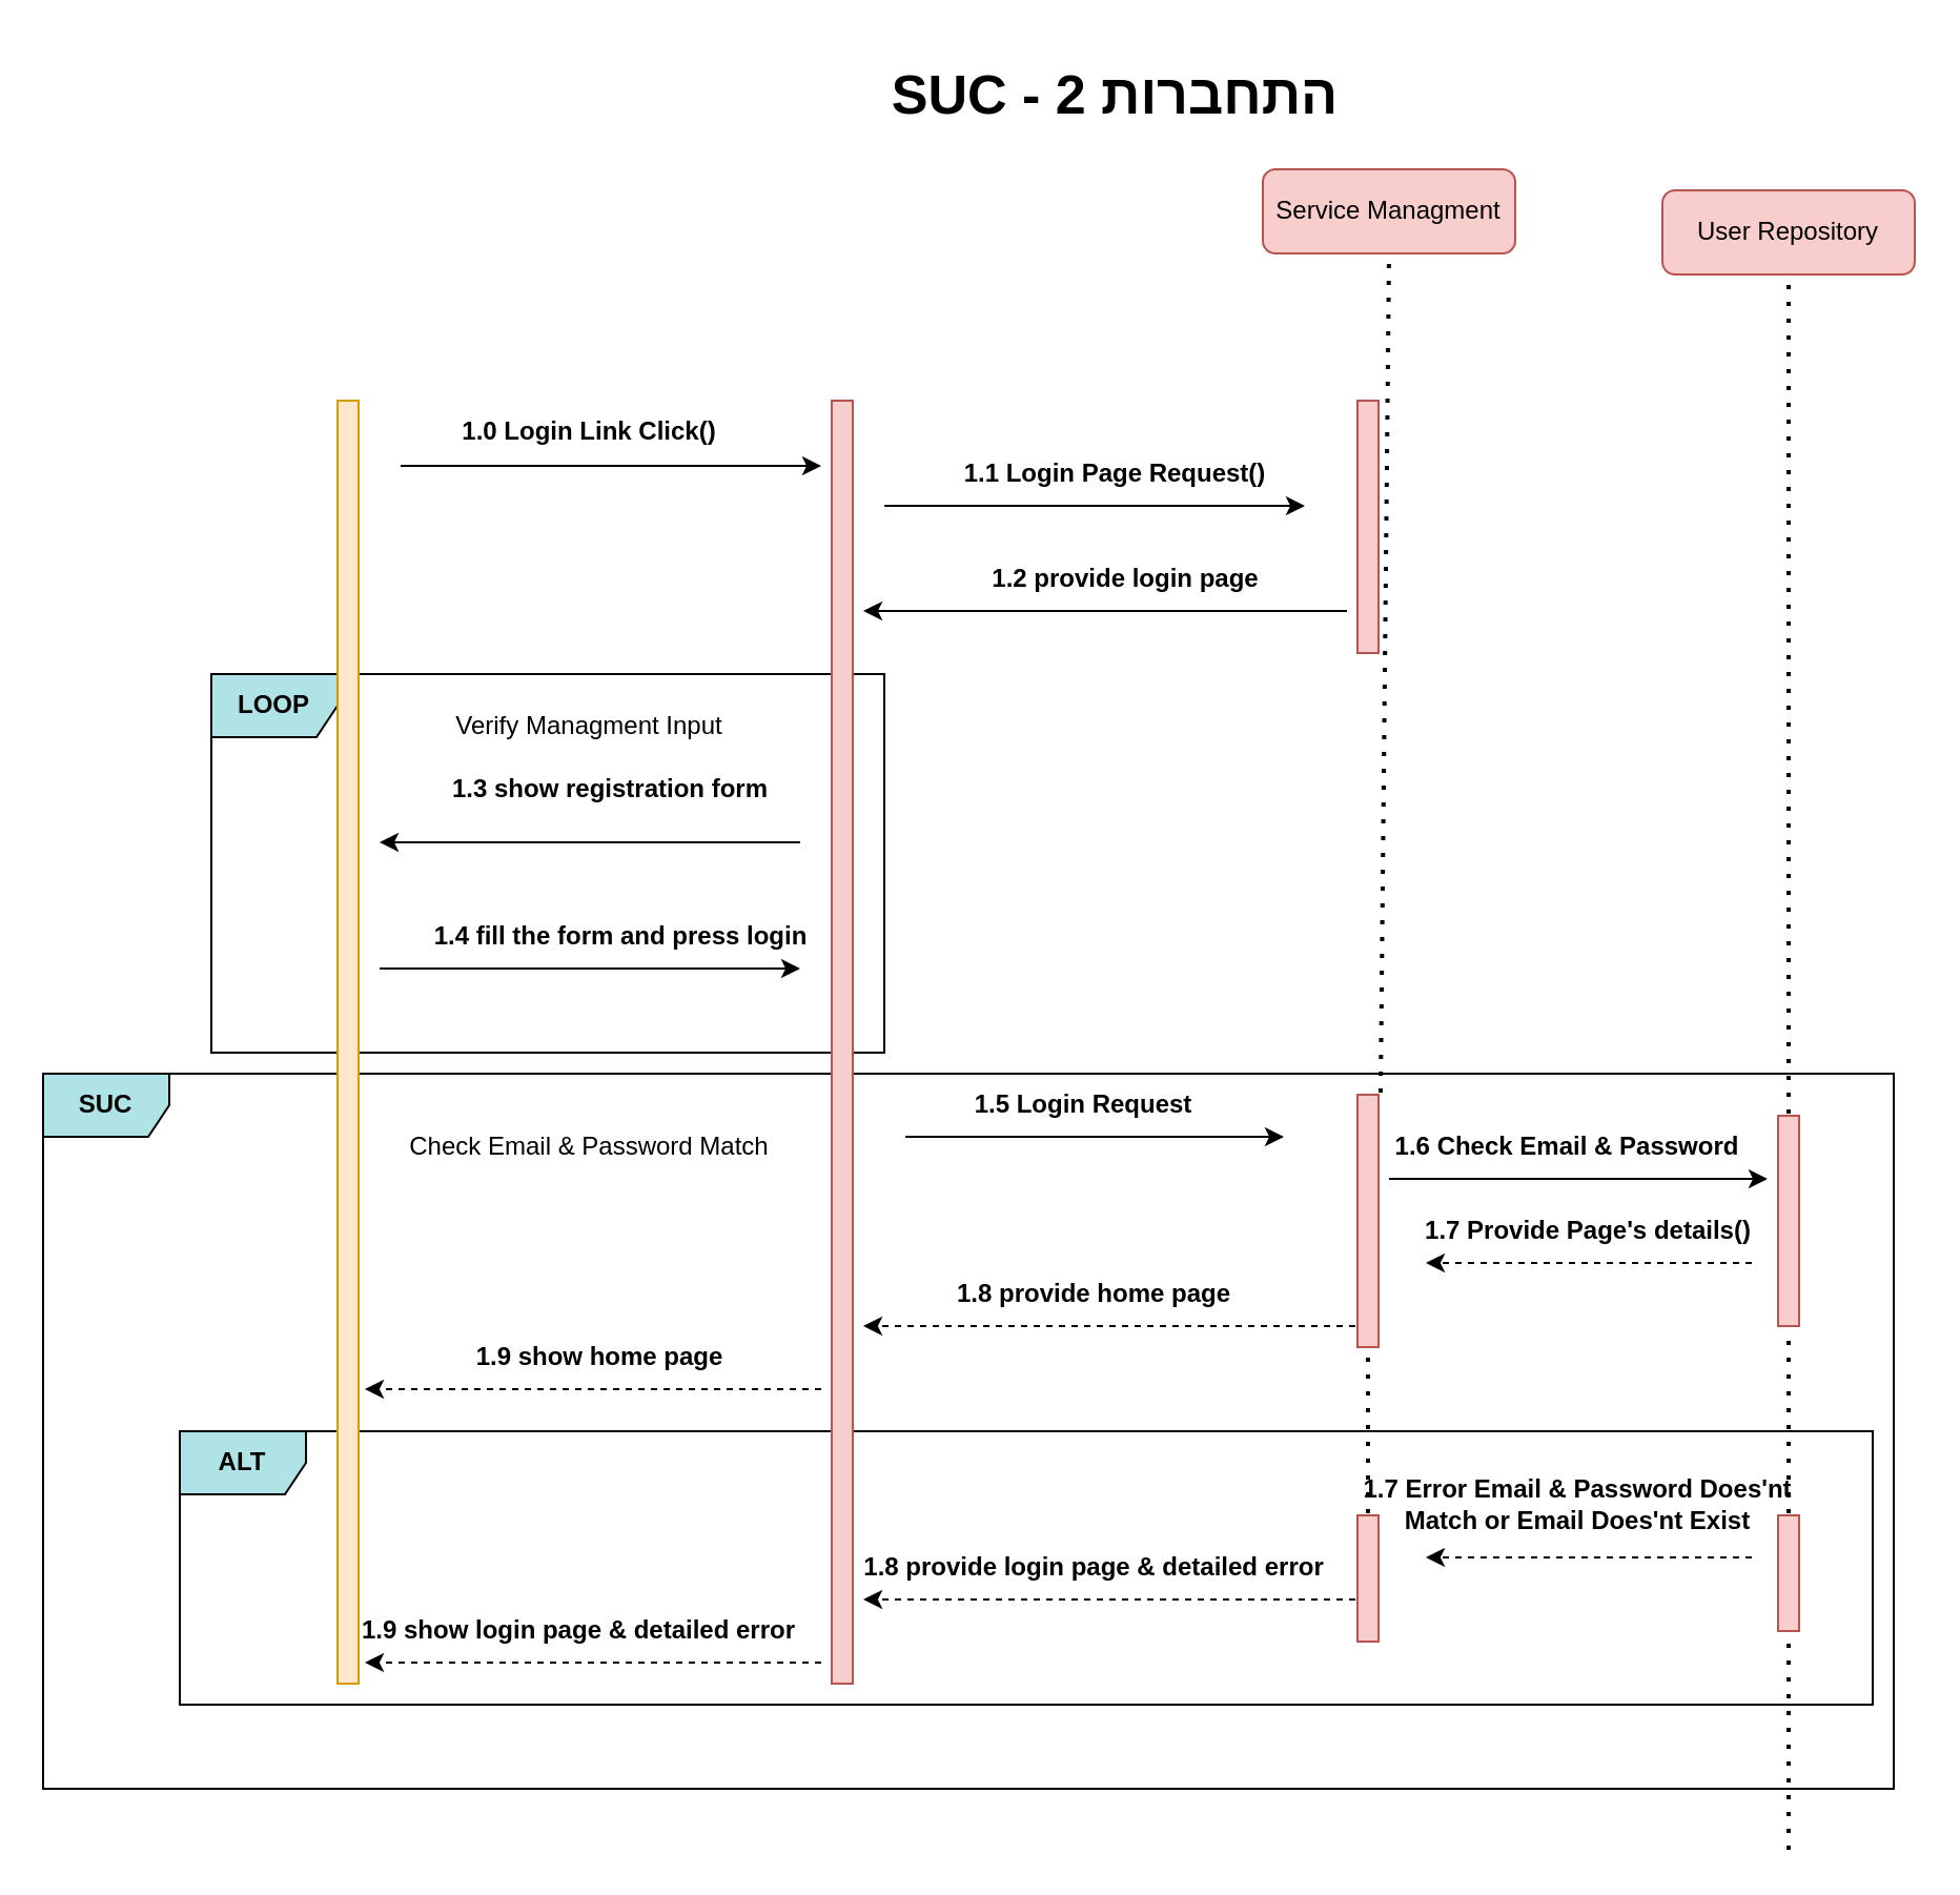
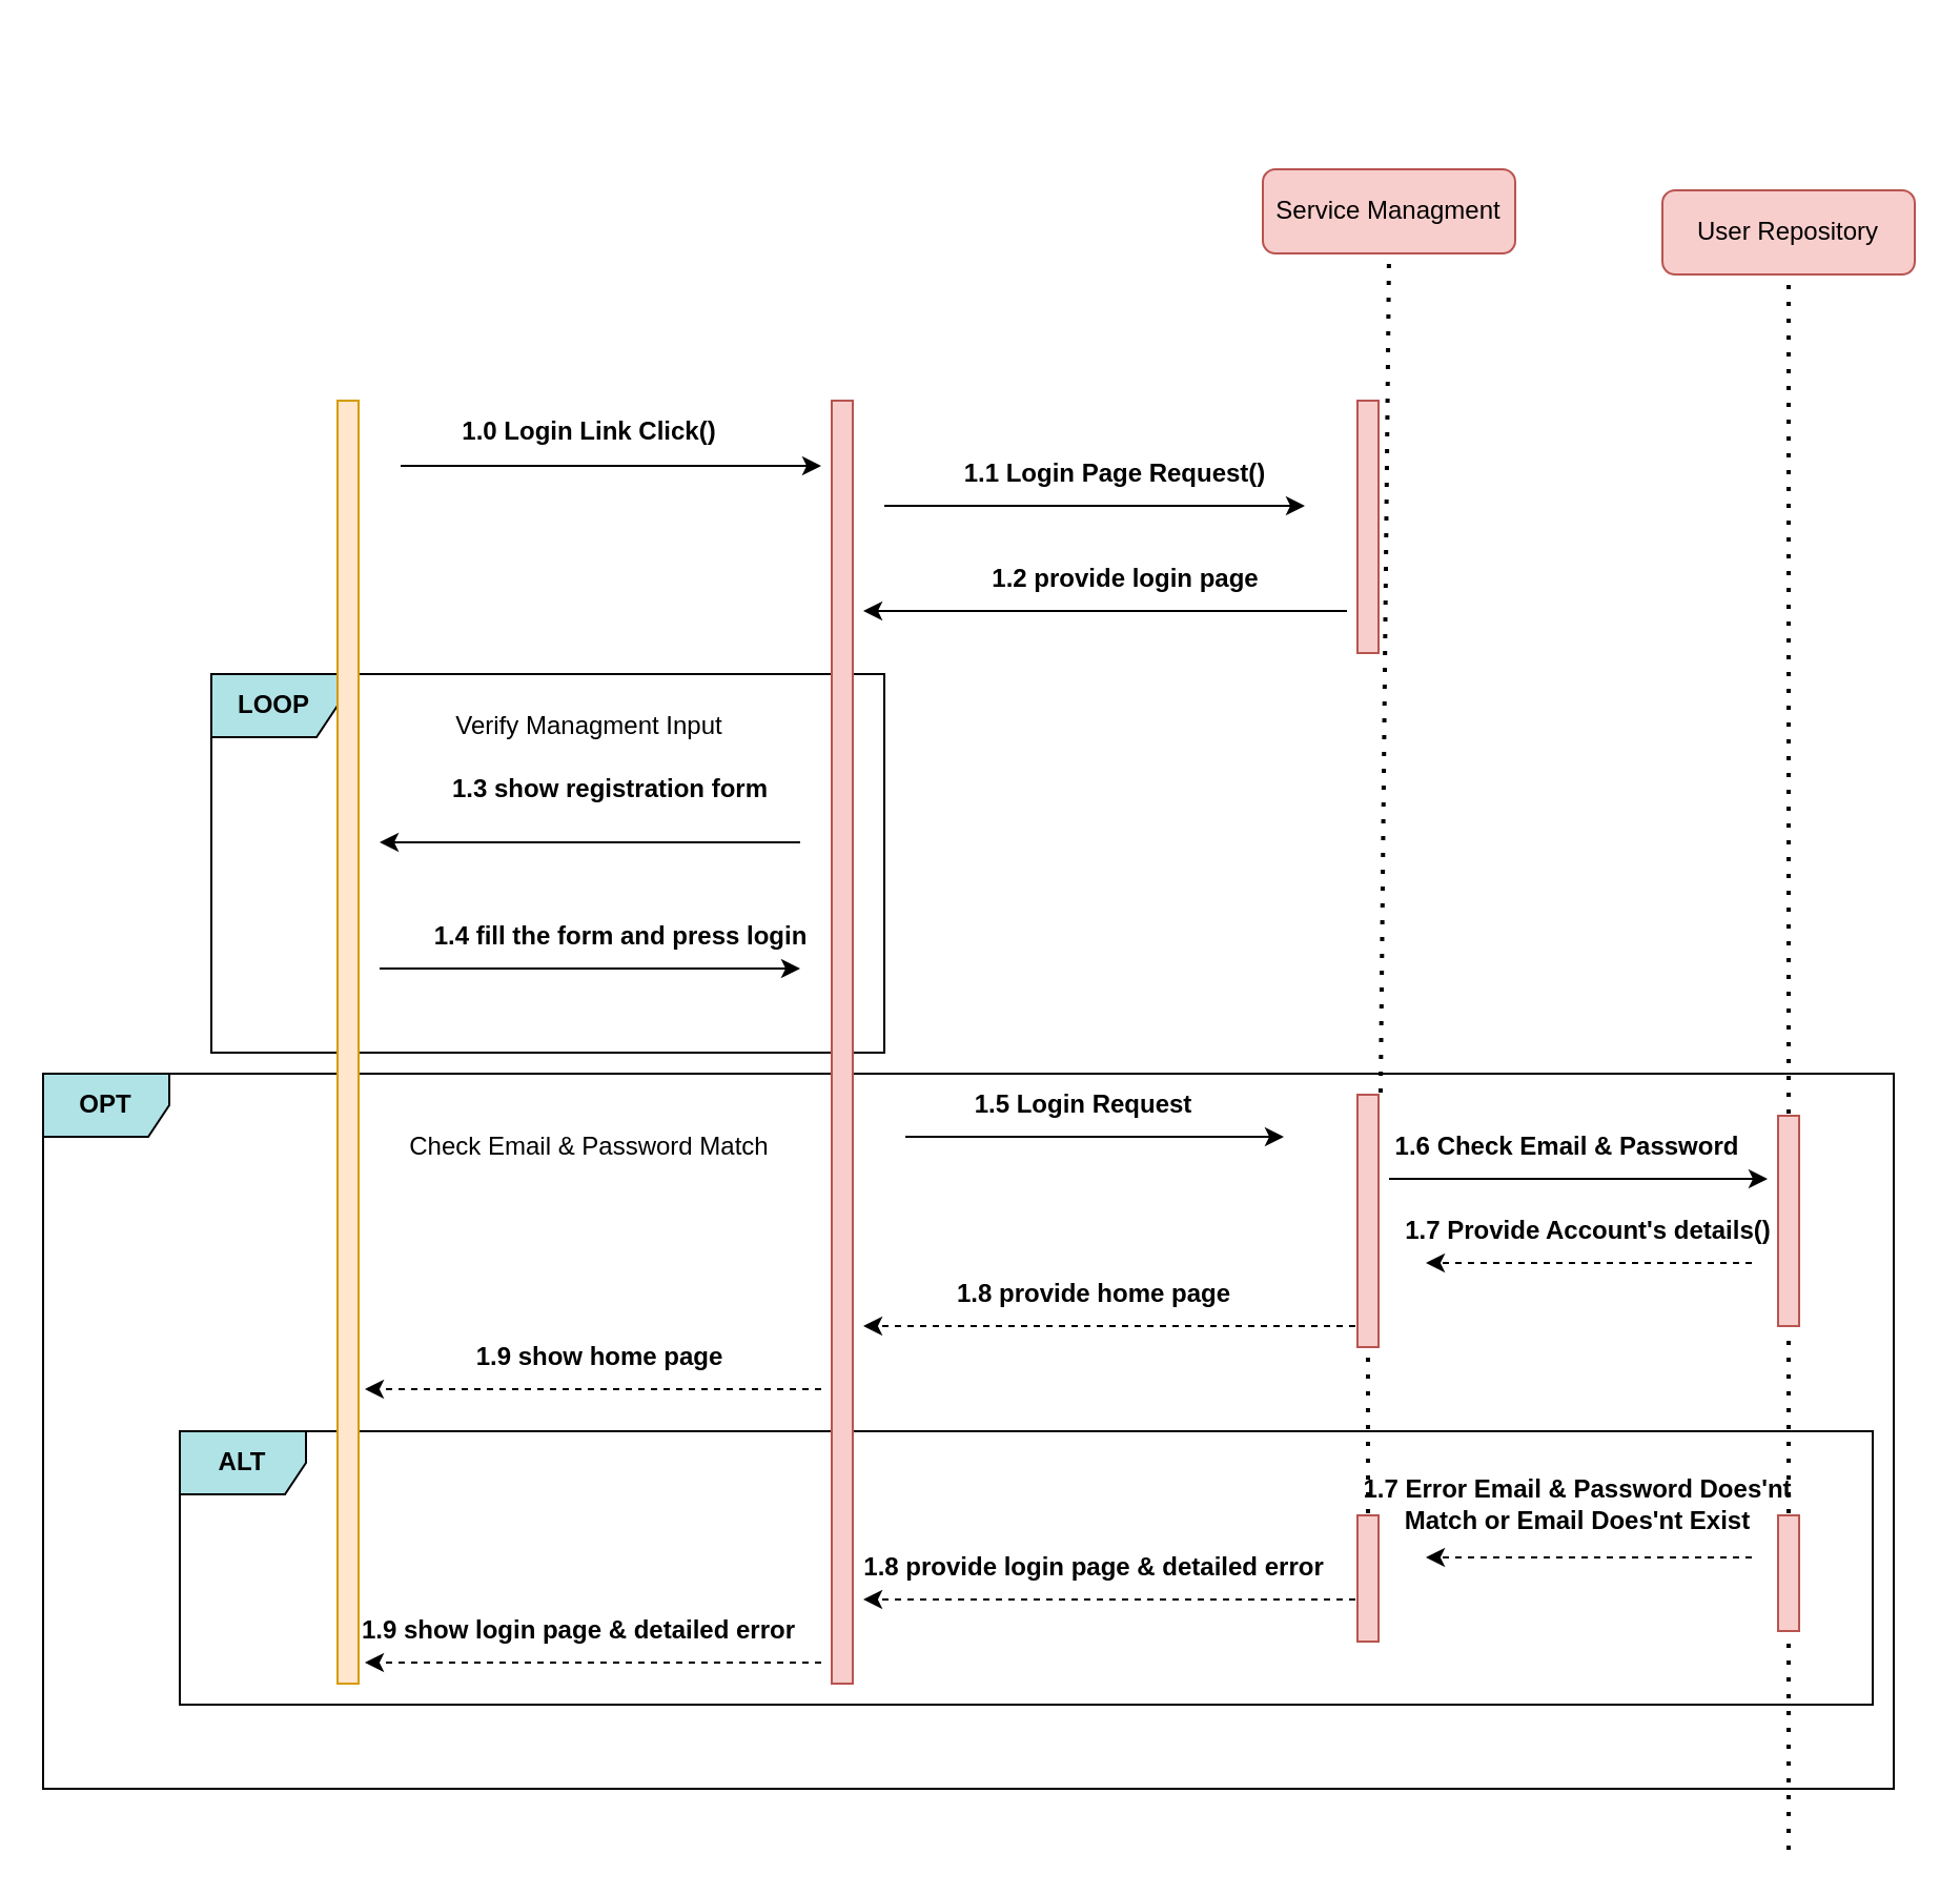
- <mxCell id="7" value="SUC - 2 התחברות" style="text;html=1;strokeColor=none;fillColor=none;align=center;verticalAlign=middle;whiteSpace=wrap;rounded=0;fontStyle=1;fontSize=26;" vertex="1" parent="1"><mxGeometry x="381.25" y="20" width="297.5" height="50" as="geometry" /></mxCell>
- <mxCell id="3" value="&lt;b&gt;SUC&lt;/b&gt;" style="shape=umlFrame;whiteSpace=wrap;html=1;rounded=0;shadow=0;glass=0;sketch=0;fontSize=12;strokeColor=#000000;fillColor=#b0e3e6;" vertex="1" parent="1"><mxGeometry x="20" y="510" width="880" height="340" as="geometry" /></mxCell>
+ <mxCell id="3" value="&lt;b&gt;OPT&lt;/b&gt;" style="shape=umlFrame;whiteSpace=wrap;html=1;rounded=0;shadow=0;glass=0;sketch=0;fontSize=12;strokeColor=#000000;fillColor=#b0e3e6;" vertex="1" parent="1"><mxGeometry x="20" y="510" width="880" height="340" as="geometry" /></mxCell>
- <mxCell id="30" value="&lt;font style=&quot;font-size: 12px&quot;&gt;&lt;b style=&quot;font-size: 12px&quot;&gt;1.7 Provide Page's details()&lt;/b&gt;&lt;/font&gt;" style="text;html=1;strokeColor=none;fillColor=none;align=center;verticalAlign=middle;whiteSpace=wrap;rounded=0;shadow=0;glass=0;sketch=0;fontSize=12;" vertex="1" parent="1"><mxGeometry x="640" y="580" width="230" height="10" as="geometry" /></mxCell>
+ <mxCell id="30" value="&lt;font style=&quot;font-size: 12px&quot;&gt;&lt;b style=&quot;font-size: 12px&quot;&gt;1.7 Provide Account's details()&lt;/b&gt;&lt;/font&gt;" style="text;html=1;strokeColor=none;fillColor=none;align=center;verticalAlign=middle;whiteSpace=wrap;rounded=0;shadow=0;glass=0;sketch=0;fontSize=12;" vertex="1" parent="1"><mxGeometry x="640" y="580" width="230" height="10" as="geometry" /></mxCell>
